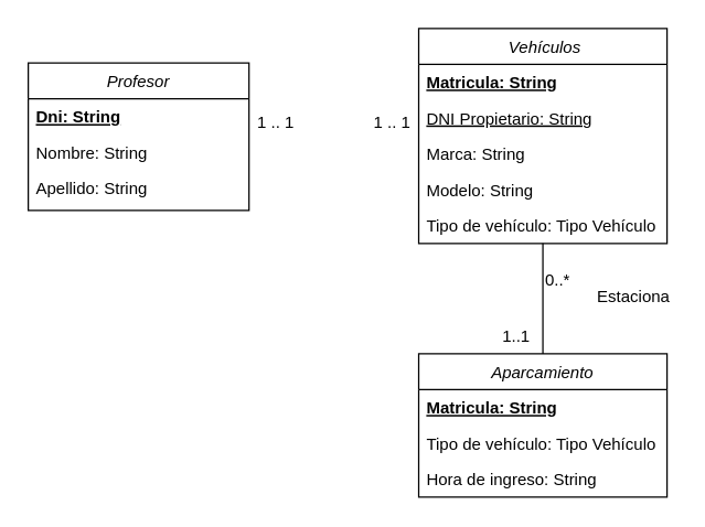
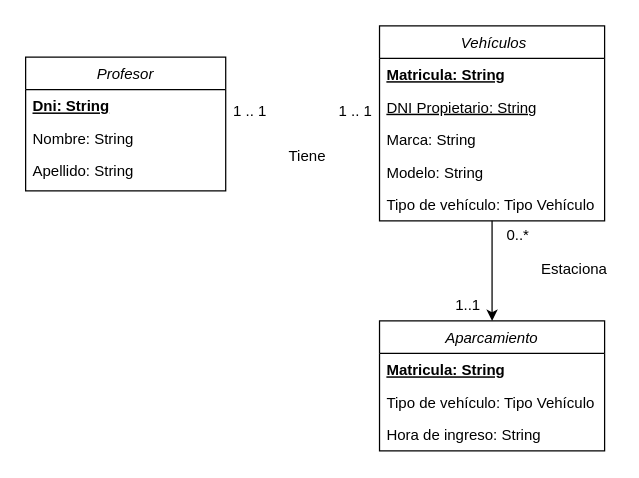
+ <mxCell id="15" value="Tiene" style="text;html=1;strokeColor=none;fillColor=none;align=center;verticalAlign=middle;whiteSpace=wrap;rounded=0;" parent="1" vertex="1"><mxGeometry x="229" y="110" width="33" height="30" as="geometry" /></mxCell>
- <mxCell id="20" value="0..*" style="text;html=1;strokeColor=none;fillColor=none;align=center;verticalAlign=middle;whiteSpace=wrap;rounded=0;" parent="1" vertex="1"><mxGeometry x="389" y="191" width="30" height="24" as="geometry" /></mxCell>
+ <mxCell id="20" value="0..*" style="text;html=1;strokeColor=none;fillColor=none;align=center;verticalAlign=middle;whiteSpace=wrap;rounded=0;" parent="1" vertex="1"><mxGeometry x="399" y="176" width="30" height="24" as="geometry" /></mxCell>
- <mxCell id="6" value="" style="edgeStyle=orthogonalEdgeStyle;rounded=0;orthogonalLoop=1;jettySize=auto;html=1;endArrow=none;" parent="1" source="7" target="16" edge="1"><mxGeometry relative="1" as="geometry" /></mxCell>
+ <mxCell id="6" value="" style="edgeStyle=orthogonalEdgeStyle;rounded=0;orthogonalLoop=1;jettySize=auto;html=1;" parent="1" source="7" target="16" edge="1"><mxGeometry relative="1" as="geometry" /></mxCell>
